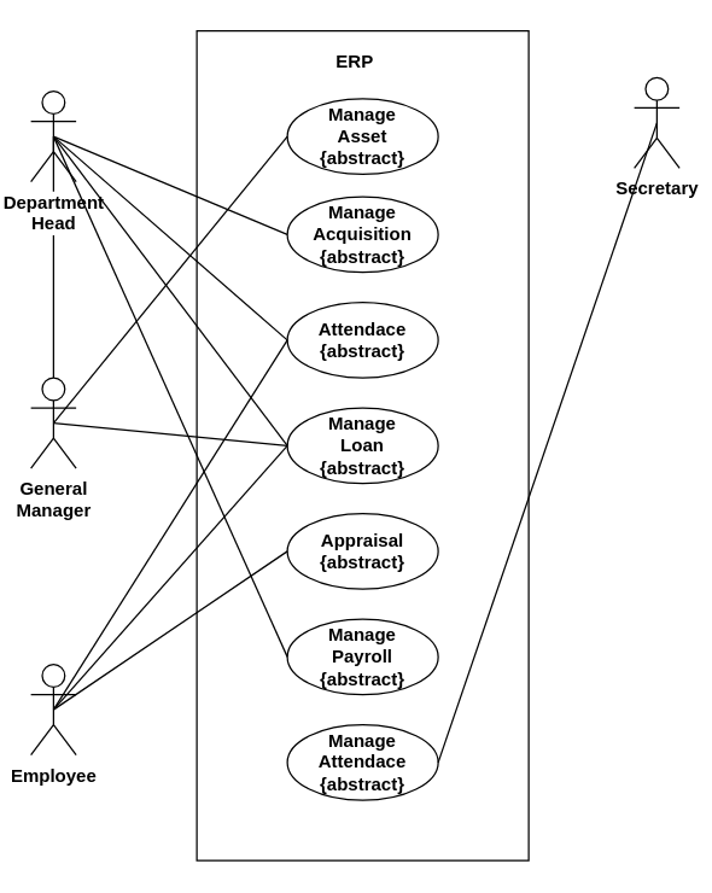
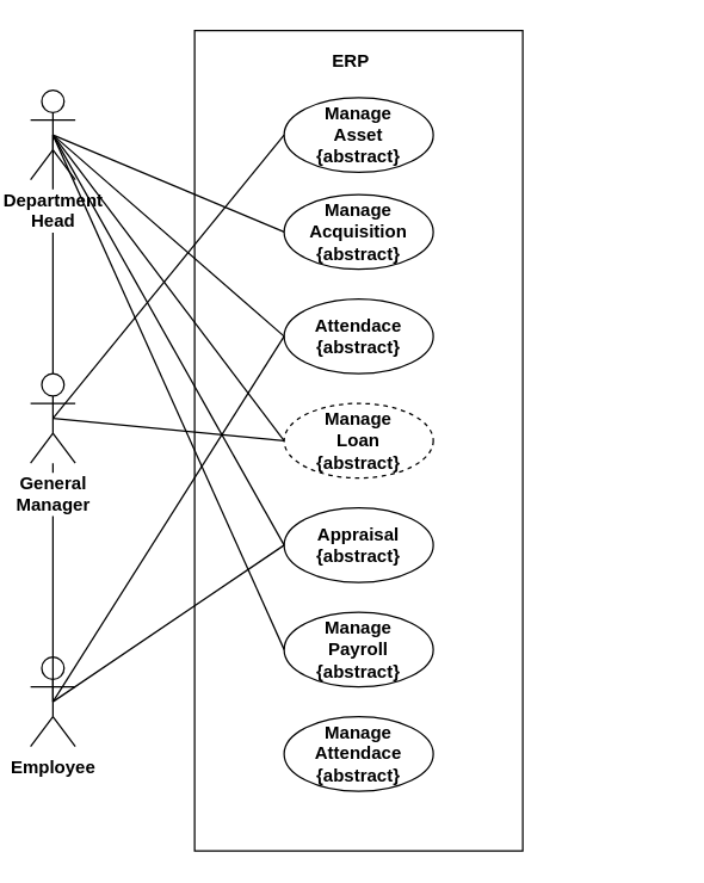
- <mxCell id="25" value="Secretary" style="shape=umlActor;verticalLabelPosition=bottom;labelBackgroundColor=#ffffff;verticalAlign=top;html=1;outlineConnect=0;fontStyle=1" vertex="1" parent="1"><mxGeometry x="420" y="51" width="30" height="60" as="geometry" /></mxCell>
+ <mxCell id="17" style="edgeStyle=none;orthogonalLoop=1;jettySize=auto;html=1;exitX=0.5;exitY=0.5;exitDx=0;exitDy=0;exitPerimeter=0;entryX=0;entryY=0.5;entryDx=0;entryDy=0;endArrow=none;" parent="1" source="5" target="16" edge="1"><mxGeometry relative="1" as="geometry"><mxPoint x="45" y="100" as="sourcePoint" /><mxPoint x="200" y="375" as="targetPoint" /></mxGeometry></mxCell>
- <mxCell id="13" value="Manage&lt;br&gt;Loan&lt;br&gt;{abstract}" style="ellipse;whiteSpace=wrap;html=1;fontStyle=1;labelBackgroundColor=none;labelBorderColor=none;" parent="1" vertex="1"><mxGeometry x="190" y="270" width="100" height="50" as="geometry" /></mxCell>
+ <mxCell id="13" value="Manage&lt;br&gt;Loan&lt;br&gt;{abstract}" style="ellipse;whiteSpace=wrap;html=1;fontStyle=1;labelBackgroundColor=none;labelBorderColor=none;dashed=1;" parent="1" vertex="1"><mxGeometry x="190" y="270" width="100" height="50" as="geometry" /></mxCell>
- <mxCell id="26" style="edgeStyle=none;orthogonalLoop=1;jettySize=auto;html=1;exitX=1;exitY=0.5;exitDx=0;exitDy=0;endArrow=none;entryX=0.5;entryY=0.5;entryDx=0;entryDy=0;entryPerimeter=0;" edge="1" parent="1" source="24" target="25"><mxGeometry relative="1" as="geometry"><mxPoint x="45" y="480" as="sourcePoint" /><mxPoint x="200" y="375" as="targetPoint" /></mxGeometry></mxCell>
- <mxCell id="15" style="edgeStyle=none;orthogonalLoop=1;jettySize=auto;html=1;exitX=0.5;exitY=0.5;exitDx=0;exitDy=0;exitPerimeter=0;endArrow=none;entryX=0;entryY=0.5;entryDx=0;entryDy=0;" parent="1" source="9" target="13" edge="1"><mxGeometry relative="1" as="geometry"><mxPoint x="45" y="100" as="sourcePoint" /><mxPoint x="50" y="440" as="targetPoint" /></mxGeometry></mxCell>
+ <mxCell id="15" style="edgeStyle=none;orthogonalLoop=1;jettySize=auto;html=1;exitX=0.5;exitY=0.5;exitDx=0;exitDy=0;exitPerimeter=0;endArrow=none;" parent="1" source="9" target="21" edge="1"><mxGeometry relative="1" as="geometry"><mxPoint x="45" y="100" as="sourcePoint" /><mxPoint x="50" y="440" as="targetPoint" /></mxGeometry></mxCell>
